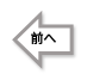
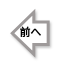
- <mxCell id="2" value="&lt;b&gt;&lt;font face=&quot;Verdana&quot; style=&quot;font-size: 18px;&quot;&gt;前へ&lt;/font&gt;&lt;/b&gt;" style="html=1;shadow=1;dashed=0;align=center;verticalAlign=middle;shape=mxgraph.arrows2.arrow;dy=0.46;dx=36;notch=0;strokeColor=#9e9a9a;fillColor=#FFFFFF;strokeWidth=5;flipH=1;" vertex="1" parent="1"><mxGeometry x="20" y="20" width="80" height="70" as="geometry" /></mxCell>
+ <mxCell id="2" value="&lt;b&gt;&lt;font face=&quot;Verdana&quot; style=&quot;font-size: 18px;&quot;&gt;前へ&lt;/font&gt;&lt;/b&gt;" style="html=1;shadow=1;dashed=0;align=center;verticalAlign=middle;shape=mxgraph.arrows2.arrow;dy=0.46;dx=36;notch=0;strokeColor=#9e9a9a;fillColor=#FFFFFF;strokeWidth=5;flipH=1;" vertex="1" parent="1"><mxGeometry x="20" y="20" width="60" height="70" as="geometry" /></mxCell>
